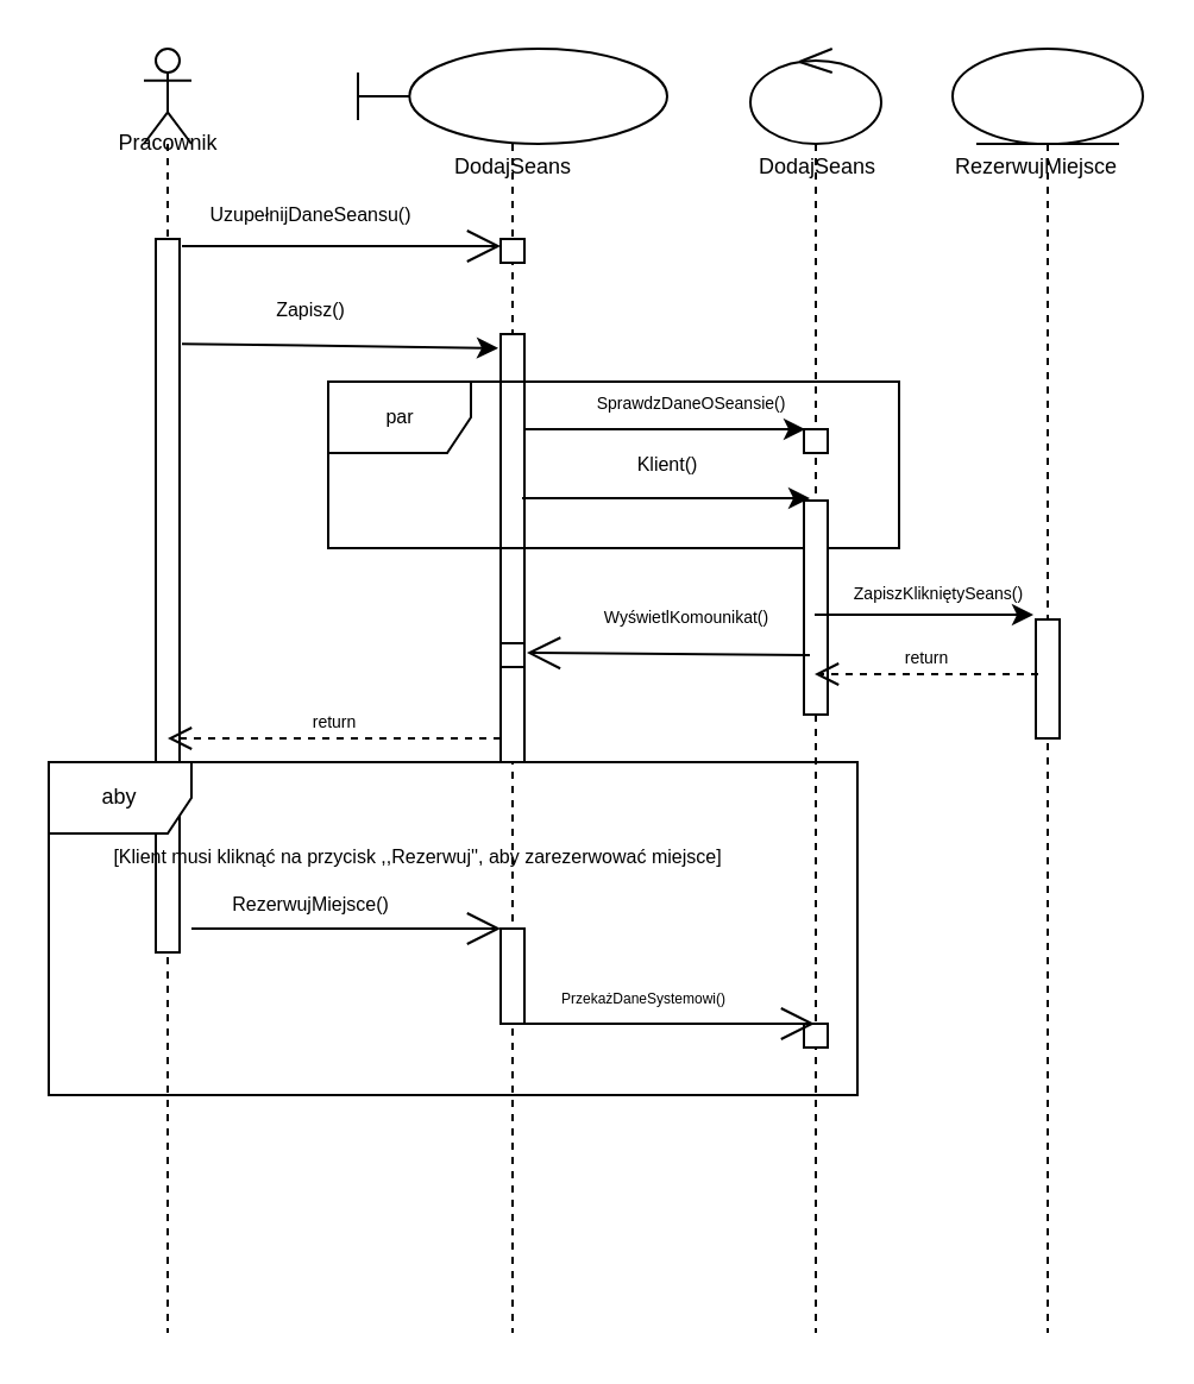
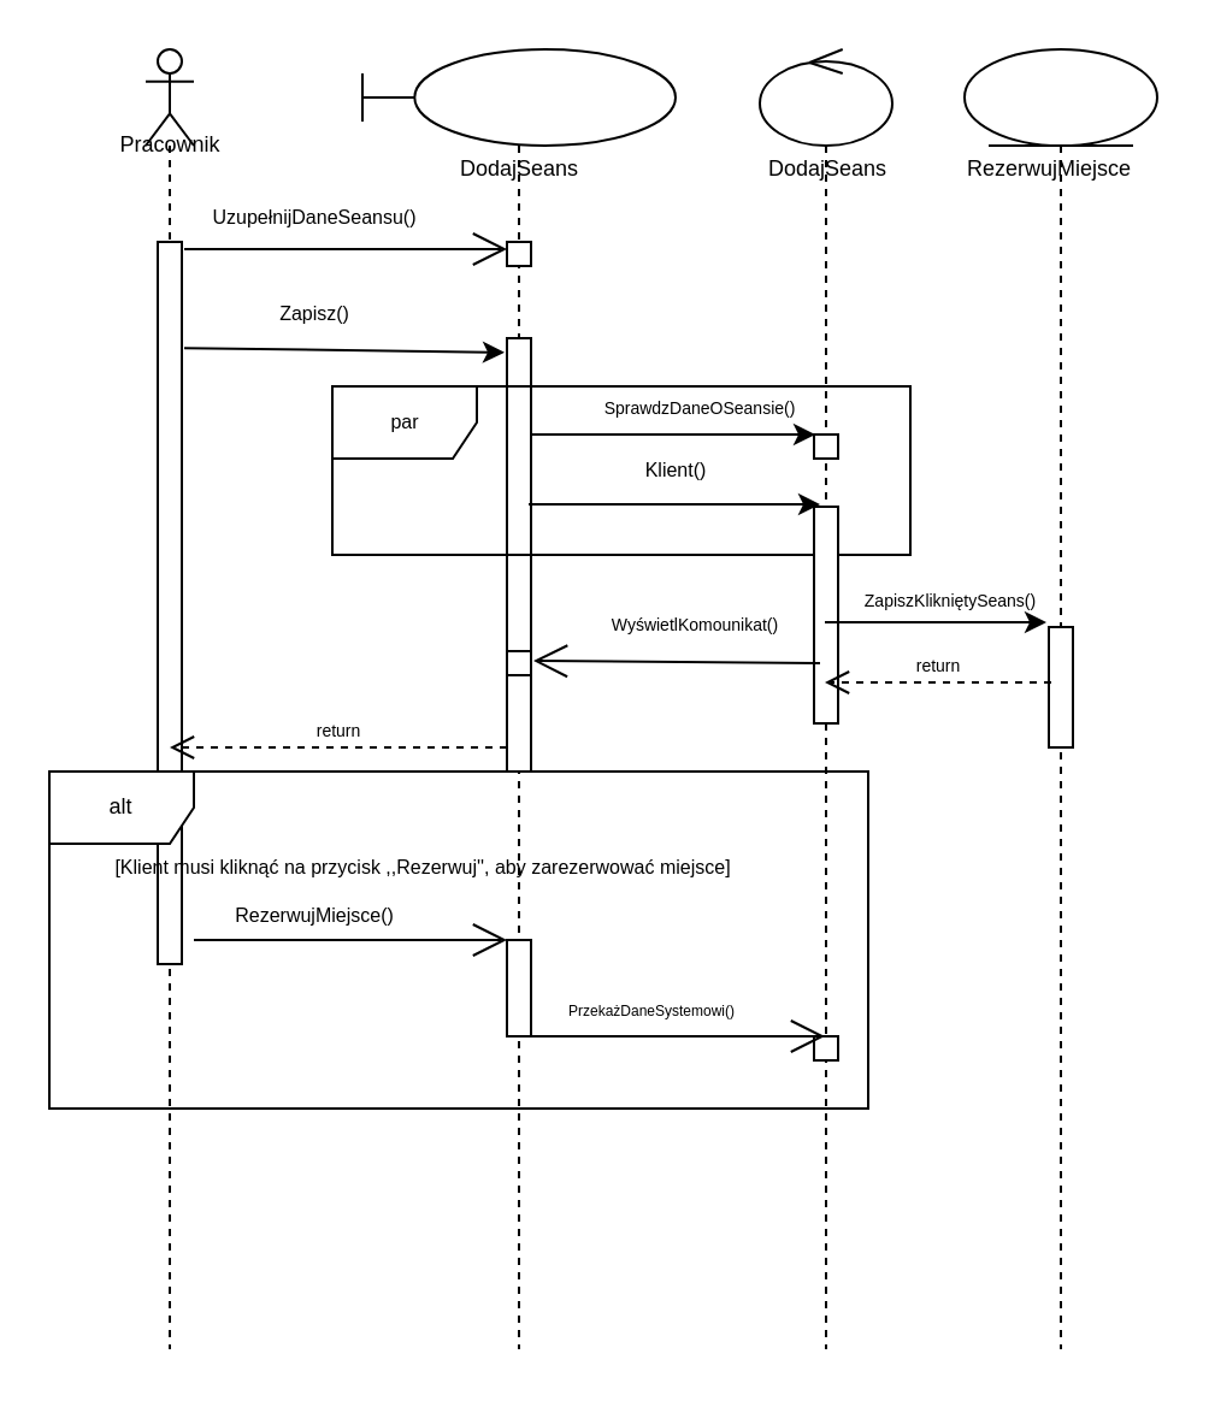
- <mxCell id="12" value="aby" style="shape=umlFrame;whiteSpace=wrap;html=1;fontSize=9;strokeWidth=1;" vertex="1" parent="4"><mxGeometry x="-130" y="300" width="340" height="140" as="geometry" /></mxCell>
+ <mxCell id="12" value="alt" style="shape=umlFrame;whiteSpace=wrap;html=1;fontSize=9;strokeWidth=1;" vertex="1" parent="4"><mxGeometry x="-130" y="300" width="340" height="140" as="geometry" /></mxCell>
